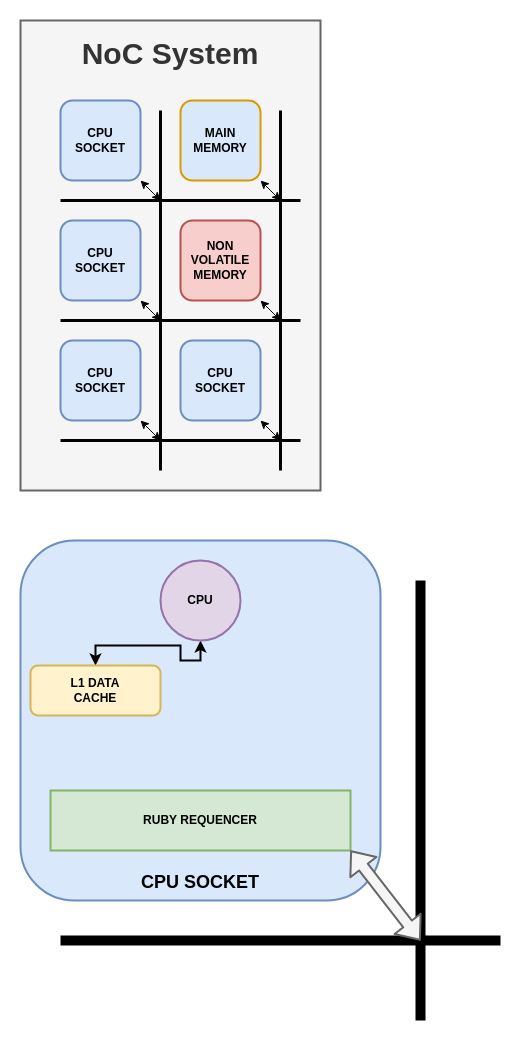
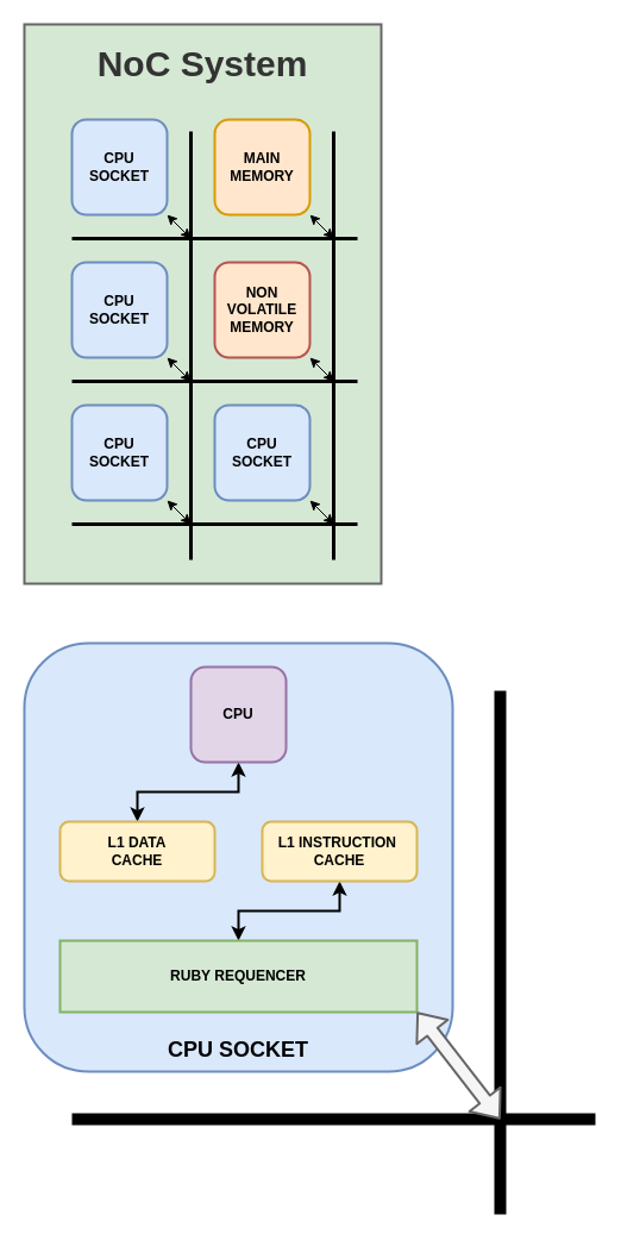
- <mxCell id="4" value="MAIN&lt;br&gt;MEMORY" style="rounded=1;whiteSpace=wrap;html=1;fontStyle=1;strokeWidth=2;fillColor=#dae8fc;strokeColor=#d79b00;" parent="1" vertex="1"><mxGeometry x="180" y="100" width="80" height="80" as="geometry" /></mxCell>
+ <mxCell id="4" value="MAIN&lt;br&gt;MEMORY" style="rounded=1;whiteSpace=wrap;html=1;fontStyle=1;strokeWidth=2;fillColor=#ffe6cc;strokeColor=#d79b00;" parent="1" vertex="1"><mxGeometry x="180" y="100" width="80" height="80" as="geometry" /></mxCell>
- <mxCell id="2" value="&lt;b style=&quot;font-size: 30px&quot;&gt;NoC System&lt;br&gt;&lt;/b&gt;&lt;br&gt;&lt;br&gt;&lt;br&gt;&lt;br&gt;&lt;br&gt;&lt;br&gt;&lt;br&gt;&lt;br&gt;&lt;br&gt;&lt;br&gt;&lt;br&gt;&lt;br&gt;&lt;br&gt;&lt;br&gt;&lt;br&gt;&lt;br&gt;&lt;br&gt;&lt;br&gt;&lt;br&gt;&lt;br&gt;&lt;br&gt;&lt;br&gt;&lt;br&gt;&lt;br&gt;&lt;br&gt;&lt;br&gt;&lt;br&gt;&lt;br&gt;" style="rounded=0;whiteSpace=wrap;html=1;strokeWidth=2;fillColor=#f5f5f5;strokeColor=#666666;fontColor=#333333;" parent="1" vertex="1"><mxGeometry x="20" y="20" width="300" height="470" as="geometry" /></mxCell>
+ <mxCell id="2" value="&lt;b style=&quot;font-size: 30px&quot;&gt;NoC System&lt;br&gt;&lt;/b&gt;&lt;br&gt;&lt;br&gt;&lt;br&gt;&lt;br&gt;&lt;br&gt;&lt;br&gt;&lt;br&gt;&lt;br&gt;&lt;br&gt;&lt;br&gt;&lt;br&gt;&lt;br&gt;&lt;br&gt;&lt;br&gt;&lt;br&gt;&lt;br&gt;&lt;br&gt;&lt;br&gt;&lt;br&gt;&lt;br&gt;&lt;br&gt;&lt;br&gt;&lt;br&gt;&lt;br&gt;&lt;br&gt;&lt;br&gt;&lt;br&gt;&lt;br&gt;" style="rounded=0;whiteSpace=wrap;html=1;strokeWidth=2;fillColor=#d5e8d4;strokeColor=#666666;fontColor=#333333;" parent="1" vertex="1"><mxGeometry x="20" y="20" width="300" height="470" as="geometry" /></mxCell>
- <mxCell id="6" value="NON&lt;br&gt;VOLATILE&lt;br&gt;MEMORY" style="rounded=1;whiteSpace=wrap;html=1;fontStyle=1;strokeWidth=2;fillColor=#f8cecc;strokeColor=#b85450;" parent="1" vertex="1"><mxGeometry x="180" y="220" width="80" height="80" as="geometry" /></mxCell>
+ <mxCell id="6" value="NON&lt;br&gt;VOLATILE&lt;br&gt;MEMORY" style="rounded=1;whiteSpace=wrap;html=1;fontStyle=1;strokeWidth=2;fillColor=#ffe6cc;strokeColor=#b85450;" parent="1" vertex="1"><mxGeometry x="180" y="220" width="80" height="80" as="geometry" /></mxCell>
- <mxCell id="12" value="CPU" style="ellipse;whiteSpace=wrap;html=1;fontStyle=1;strokeWidth=2;fillColor=#e1d5e7;strokeColor=#9673a6;" parent="1" vertex="1"><mxGeometry x="160" y="560" width="80" height="80" as="geometry" /></mxCell>
+ <mxCell id="12" value="CPU" style="rounded=1;whiteSpace=wrap;html=1;fontStyle=1;strokeWidth=2;fillColor=#e1d5e7;strokeColor=#9673a6;" parent="1" vertex="1"><mxGeometry x="160" y="560" width="80" height="80" as="geometry" /></mxCell>
- <mxCell id="11" value="&lt;b&gt;L1 DATA &lt;br&gt;CACHE&lt;/b&gt;" style="rounded=1;whiteSpace=wrap;html=1;strokeWidth=2;fillColor=#fff2cc;strokeColor=#d6b656;" parent="1" vertex="1"><mxGeometry x="30" y="665" width="130" height="50" as="geometry" /></mxCell>
+ <mxCell id="11" value="&lt;b&gt;L1 DATA &lt;br&gt;CACHE&lt;/b&gt;" style="rounded=1;whiteSpace=wrap;html=1;strokeWidth=2;fillColor=#fff2cc;strokeColor=#d6b656;" parent="1" vertex="1"><mxGeometry x="50" y="690" width="130" height="50" as="geometry" /></mxCell>
+ <mxCell id="14" value="&lt;b&gt;L1 INSTRUCTION&amp;nbsp;&lt;br&gt;CACHE&lt;/b&gt;" style="rounded=1;whiteSpace=wrap;html=1;strokeWidth=2;fillColor=#fff2cc;strokeColor=#d6b656;" parent="1" vertex="1"><mxGeometry x="220" y="690" width="130" height="50" as="geometry" /></mxCell>
+ <mxCell id="13" value="" style="edgeStyle=orthogonalEdgeStyle;rounded=0;orthogonalLoop=1;jettySize=auto;html=1;startArrow=classic;startFill=1;strokeWidth=2;" parent="1" source="14" target="15" edge="1"><mxGeometry relative="1" as="geometry" /></mxCell>
